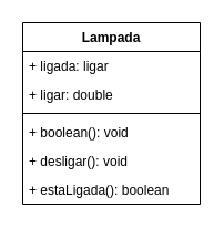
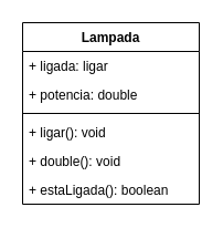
- <mxCell id="4" value="+ ligar: double" style="text;strokeColor=none;fillColor=none;align=left;verticalAlign=top;spacingLeft=4;spacingRight=4;overflow=hidden;rotatable=0;points=[[0,0.5],[1,0.5]];portConstraint=eastwest;" vertex="1" parent="2"><mxGeometry y="52" width="160" height="26" as="geometry" /></mxCell>
+ <mxCell id="4" value="+ potencia: double" style="text;strokeColor=none;fillColor=none;align=left;verticalAlign=top;spacingLeft=4;spacingRight=4;overflow=hidden;rotatable=0;points=[[0,0.5],[1,0.5]];portConstraint=eastwest;" vertex="1" parent="2"><mxGeometry y="52" width="160" height="26" as="geometry" /></mxCell>
- <mxCell id="6" value="+ boolean(): void" style="text;strokeColor=none;fillColor=none;align=left;verticalAlign=top;spacingLeft=4;spacingRight=4;overflow=hidden;rotatable=0;points=[[0,0.5],[1,0.5]];portConstraint=eastwest;" vertex="1" parent="2"><mxGeometry y="86" width="160" height="26" as="geometry" /></mxCell>
+ <mxCell id="6" value="+ ligar(): void" style="text;strokeColor=none;fillColor=none;align=left;verticalAlign=top;spacingLeft=4;spacingRight=4;overflow=hidden;rotatable=0;points=[[0,0.5],[1,0.5]];portConstraint=eastwest;" vertex="1" parent="2"><mxGeometry y="86" width="160" height="26" as="geometry" /></mxCell>
- <mxCell id="7" value="+ desligar(): void" style="text;strokeColor=none;fillColor=none;align=left;verticalAlign=top;spacingLeft=4;spacingRight=4;overflow=hidden;rotatable=0;points=[[0,0.5],[1,0.5]];portConstraint=eastwest;" vertex="1" parent="2"><mxGeometry y="112" width="160" height="26" as="geometry" /></mxCell>
+ <mxCell id="7" value="+ double(): void" style="text;strokeColor=none;fillColor=none;align=left;verticalAlign=top;spacingLeft=4;spacingRight=4;overflow=hidden;rotatable=0;points=[[0,0.5],[1,0.5]];portConstraint=eastwest;" vertex="1" parent="2"><mxGeometry y="112" width="160" height="26" as="geometry" /></mxCell>
